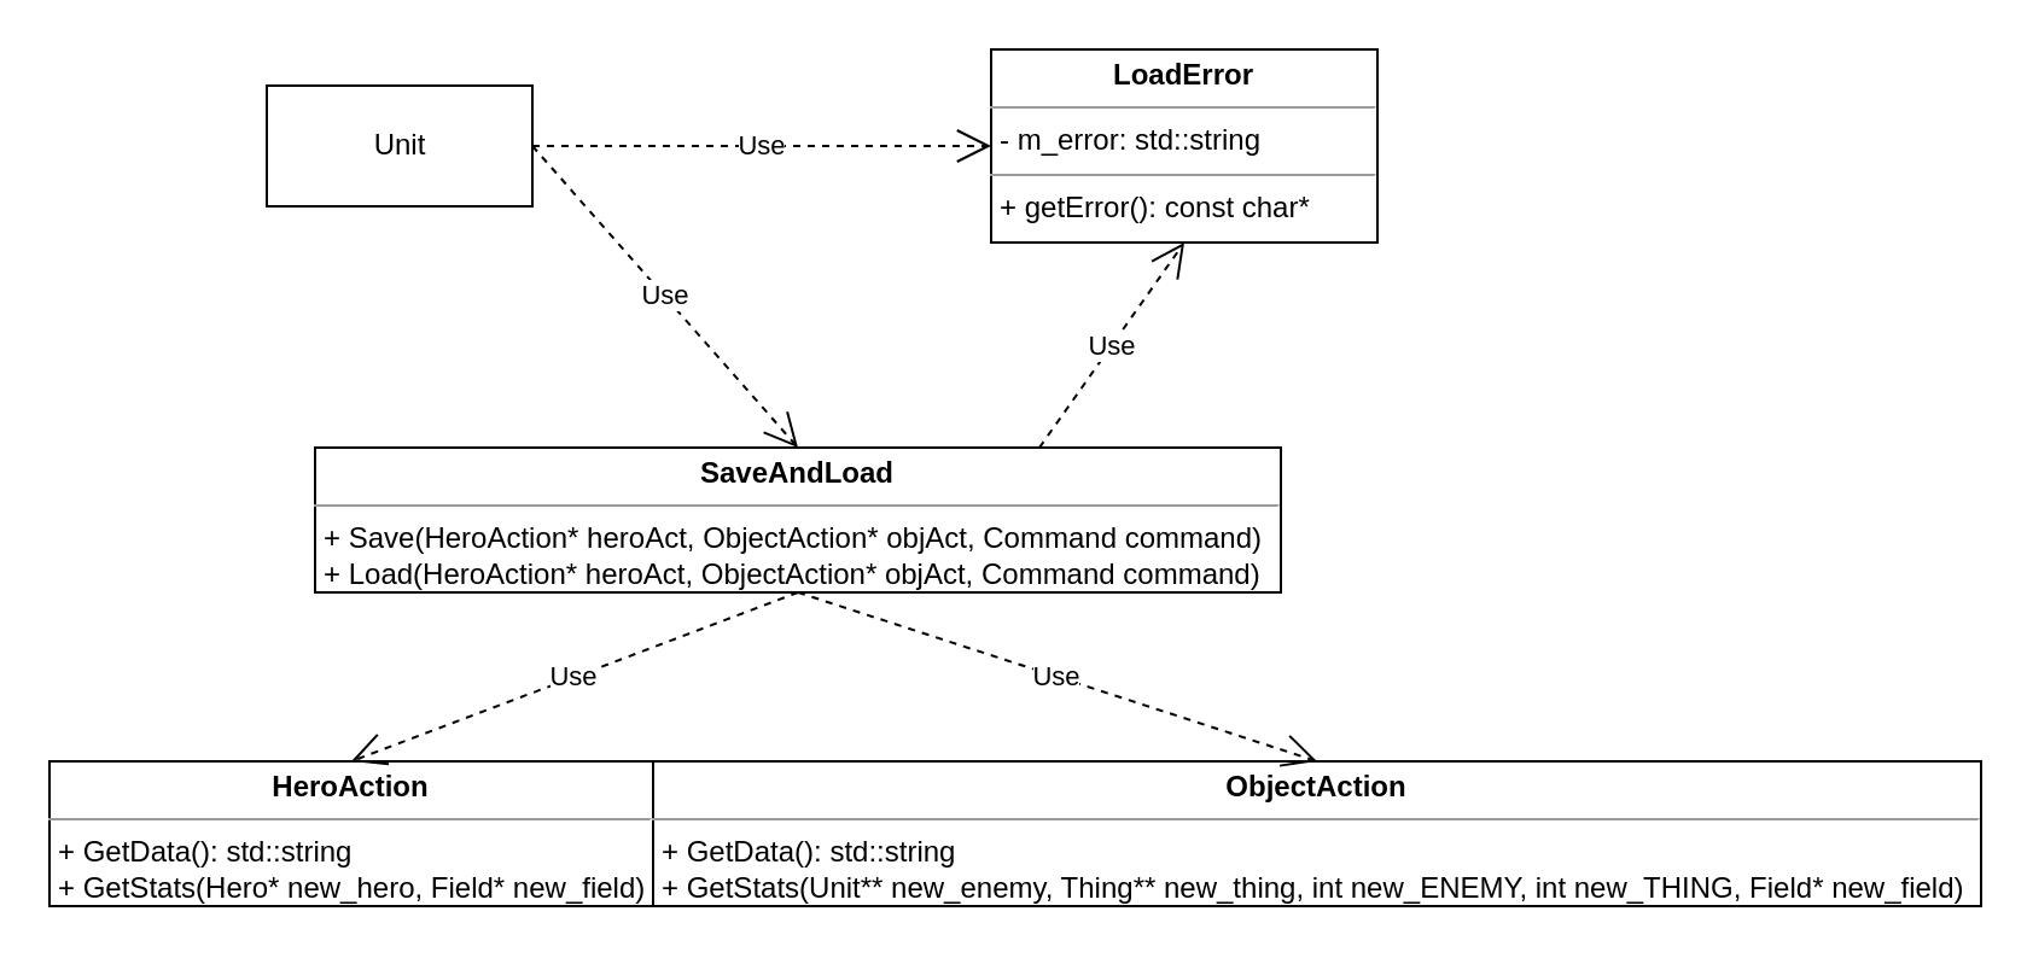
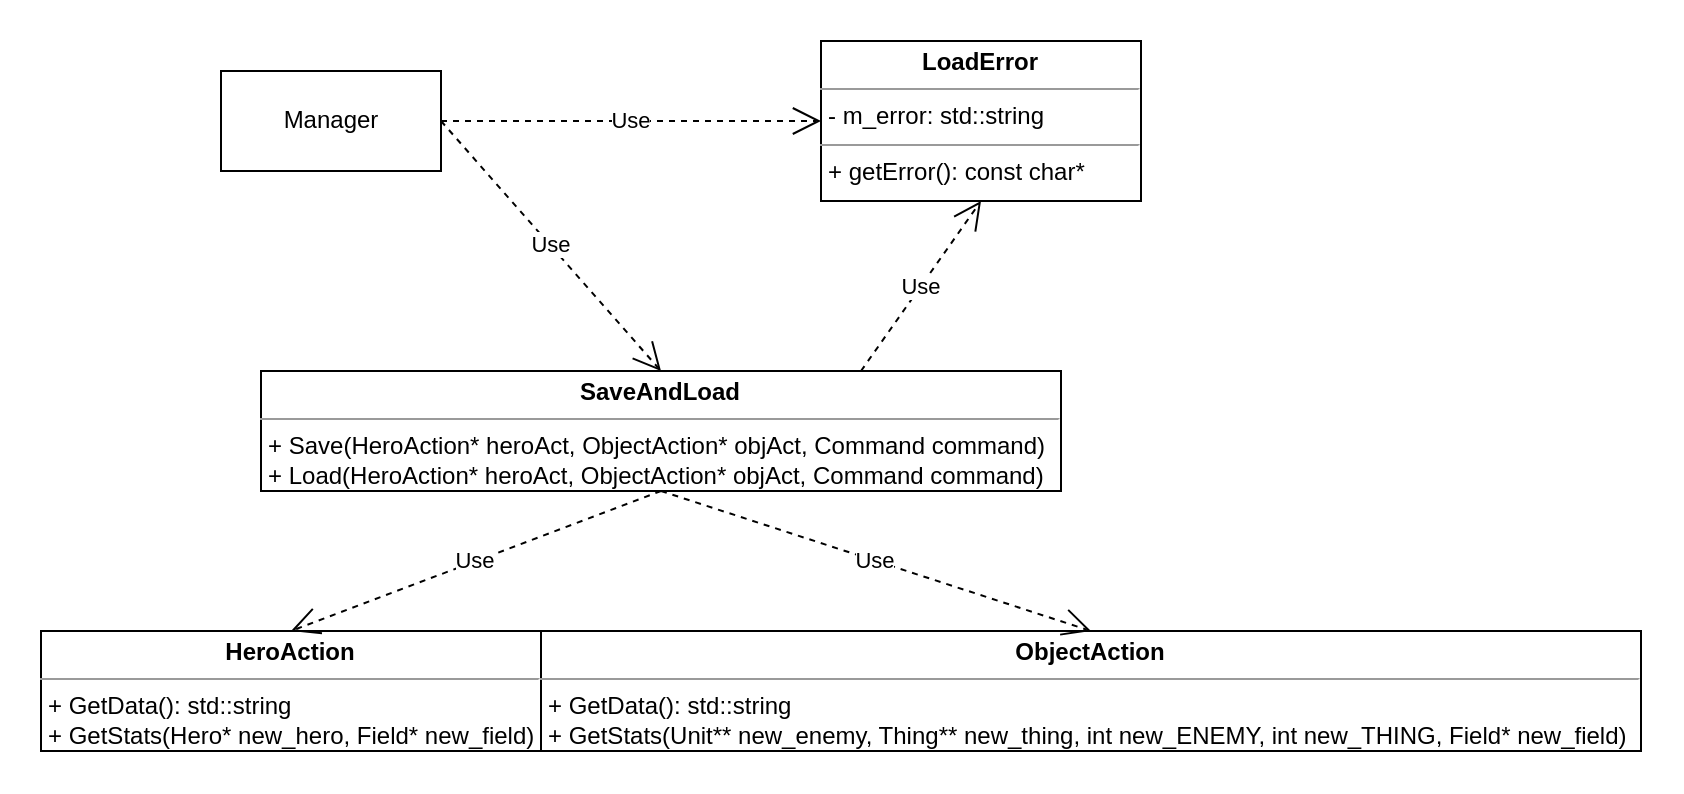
- <mxCell id="8" value="Unit" style="html=1;" vertex="1" parent="1"><mxGeometry x="110" y="35" width="110" height="50" as="geometry" /></mxCell>
+ <mxCell id="8" value="Manager" style="html=1;" vertex="1" parent="1"><mxGeometry x="110" y="35" width="110" height="50" as="geometry" /></mxCell>
